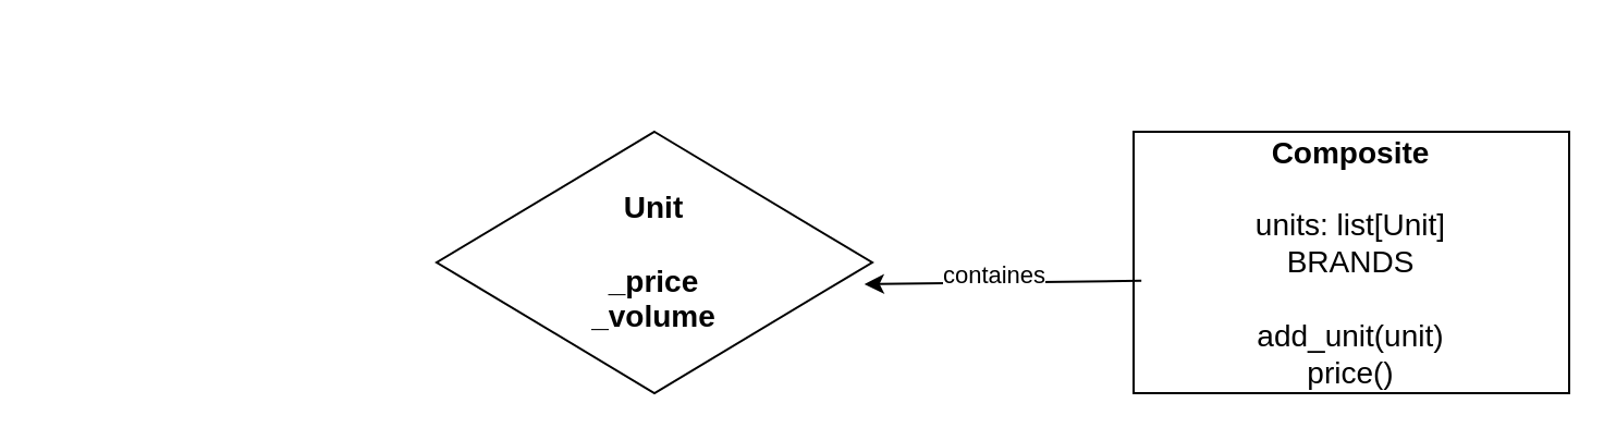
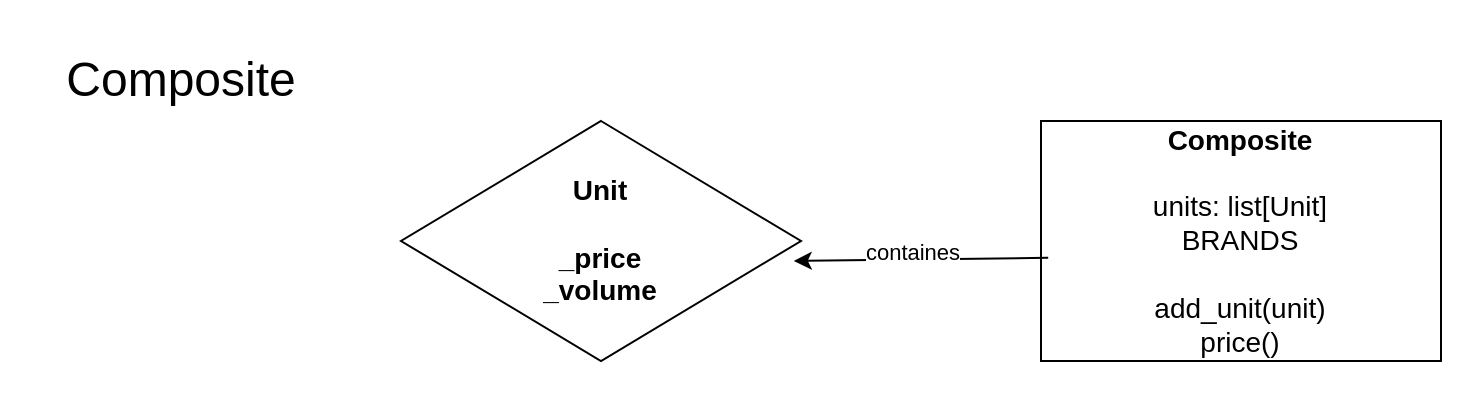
+ <mxCell id="6" value="&lt;font style=&quot;font-size: 24px;&quot;&gt;Composite&lt;/font&gt;" style="text;html=1;align=center;verticalAlign=middle;resizable=0;points=[];autosize=1;strokeColor=none;fillColor=none;" vertex="1" parent="1"><mxGeometry x="20" y="20" width="140" height="40" as="geometry" /></mxCell>
